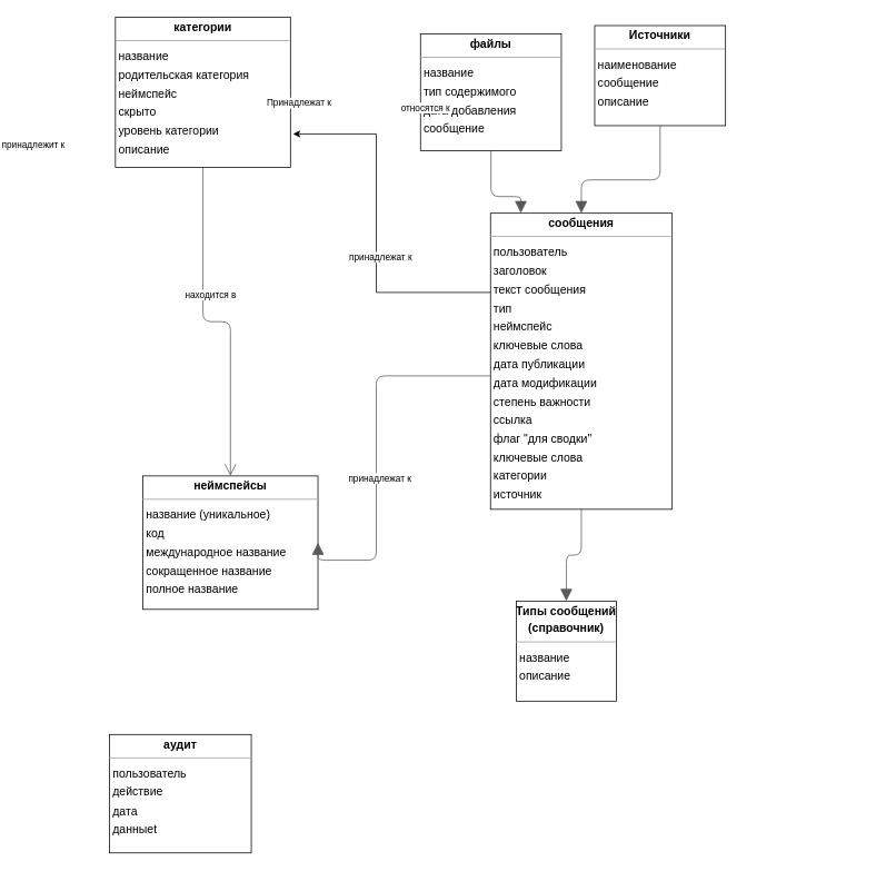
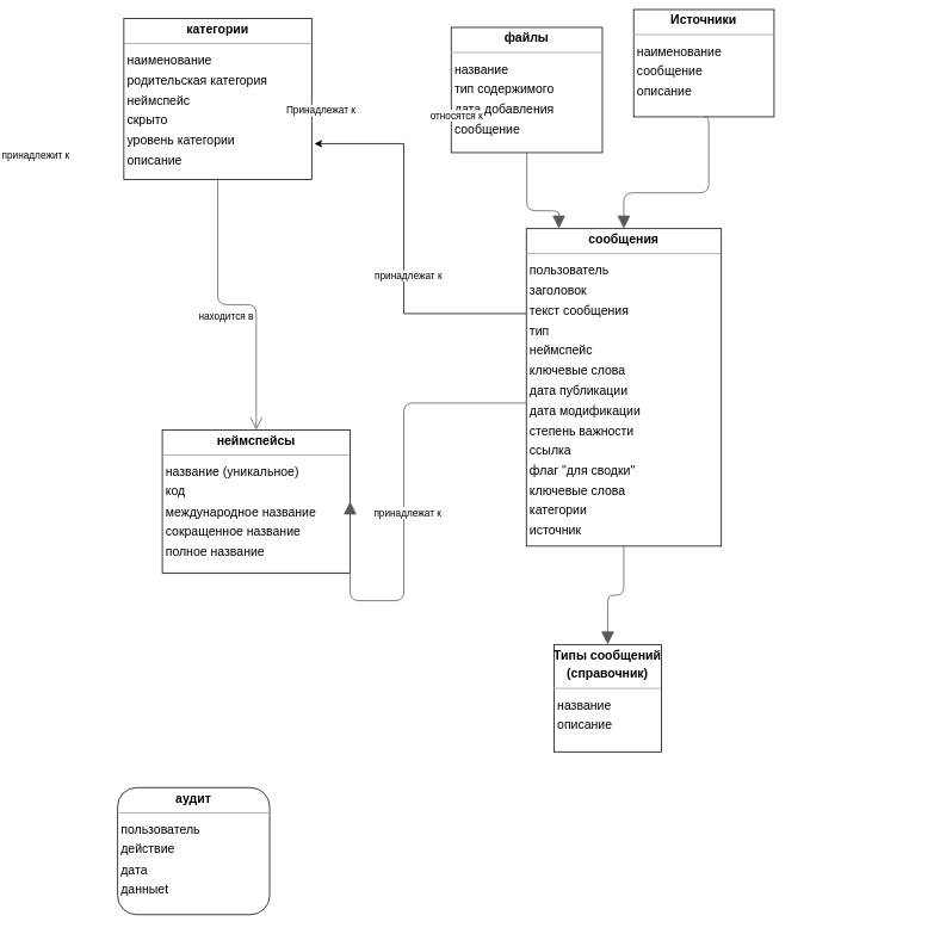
- <mxCell id="3" value="&lt;p style=&quot;margin:0px;margin-top:4px;text-align:center;&quot;&gt;&lt;b&gt;категории&lt;/b&gt;&lt;/p&gt;&lt;hr size=&quot;1&quot;&gt;&lt;p style=&quot;margin:0 0 0 4px;line-height:1.6;&quot;&gt;название&lt;br&gt;родительская категория&lt;/p&gt;&lt;p style=&quot;margin:0 0 0 4px;line-height:1.6;&quot;&gt;неймспейс&lt;br&gt;скрыто&lt;br&gt;уровень категории&lt;br&gt;описание&lt;/p&gt;" style="verticalAlign=top;align=left;overflow=fill;fontSize=14;fontFamily=Helvetica;html=1;rounded=0;shadow=0;comic=0;labelBackgroundColor=none;strokeWidth=1;" parent="1" vertex="1"><mxGeometry x="27" y="20" width="210" height="180" as="geometry" /></mxCell>
+ <mxCell id="3" value="&lt;p style=&quot;margin:0px;margin-top:4px;text-align:center;&quot;&gt;&lt;b&gt;категории&lt;/b&gt;&lt;/p&gt;&lt;hr size=&quot;1&quot;&gt;&lt;p style=&quot;margin:0 0 0 4px;line-height:1.6;&quot;&gt;наименование&lt;br&gt;родительская категория&lt;/p&gt;&lt;p style=&quot;margin:0 0 0 4px;line-height:1.6;&quot;&gt;неймспейс&lt;br&gt;скрыто&lt;br&gt;уровень категории&lt;br&gt;описание&lt;/p&gt;" style="verticalAlign=top;align=left;overflow=fill;fontSize=14;fontFamily=Helvetica;html=1;rounded=0;shadow=0;comic=0;labelBackgroundColor=none;strokeWidth=1;" parent="1" vertex="1"><mxGeometry x="27" y="20" width="210" height="180" as="geometry" /></mxCell>
- <mxCell id="9" value="&lt;p style=&quot;margin:0px;margin-top:4px;text-align:center;&quot;&gt;&lt;b&gt;Источники&lt;/b&gt;&lt;/p&gt;&lt;hr size=&quot;1&quot;&gt;&lt;p style=&quot;margin:0 0 0 4px;line-height:1.6;&quot;&gt;наименование&lt;/p&gt;&lt;p style=&quot;margin:0 0 0 4px;line-height:1.6;&quot;&gt;сообщение&amp;nbsp;&lt;br&gt;описание&lt;br&gt;&lt;/p&gt;" style="verticalAlign=top;align=left;overflow=fill;fontSize=14;fontFamily=Helvetica;html=1;rounded=0;shadow=0;comic=0;labelBackgroundColor=none;strokeWidth=1;" parent="1" vertex="1"><mxGeometry x="602" y="30" width="157" height="120" as="geometry" /></mxCell>
+ <mxCell id="9" value="&lt;p style=&quot;margin:0px;margin-top:4px;text-align:center;&quot;&gt;&lt;b&gt;Источники&lt;/b&gt;&lt;/p&gt;&lt;hr size=&quot;1&quot;&gt;&lt;p style=&quot;margin:0 0 0 4px;line-height:1.6;&quot;&gt;наименование&lt;/p&gt;&lt;p style=&quot;margin:0 0 0 4px;line-height:1.6;&quot;&gt;сообщение&amp;nbsp;&lt;br&gt;описание&lt;br&gt;&lt;/p&gt;" style="verticalAlign=top;align=left;overflow=fill;fontSize=14;fontFamily=Helvetica;html=1;rounded=0;shadow=0;comic=0;labelBackgroundColor=none;strokeWidth=1;" parent="1" vertex="1"><mxGeometry x="597" y="10" width="157" height="120" as="geometry" /></mxCell>
- <mxCell id="4" value="&lt;p style=&quot;margin:0px;margin-top:4px;text-align:center;&quot;&gt;&lt;b&gt;файлы&lt;/b&gt;&lt;/p&gt;&lt;hr size=&quot;1&quot;&gt;&lt;p style=&quot;margin:0 0 0 4px;line-height:1.6;&quot;&gt;название&lt;br&gt;тип содержимого&lt;br&gt;дата добавления&lt;br&gt;сообщение&lt;br&gt;&lt;/p&gt;" style="verticalAlign=top;align=left;overflow=fill;fontSize=14;fontFamily=Helvetica;html=1;rounded=0;shadow=0;comic=0;labelBackgroundColor=none;strokeWidth=1;" parent="1" vertex="1"><mxGeometry x="393" y="40" width="169" height="140" as="geometry" /></mxCell>
+ <mxCell id="4" value="&lt;p style=&quot;margin:0px;margin-top:4px;text-align:center;&quot;&gt;&lt;b&gt;файлы&lt;/b&gt;&lt;/p&gt;&lt;hr size=&quot;1&quot;&gt;&lt;p style=&quot;margin:0 0 0 4px;line-height:1.6;&quot;&gt;название&lt;br&gt;тип содержимого&lt;br&gt;дата добавления&lt;br&gt;сообщение&lt;br&gt;&lt;/p&gt;" style="verticalAlign=top;align=left;overflow=fill;fontSize=14;fontFamily=Helvetica;html=1;rounded=0;shadow=0;comic=0;labelBackgroundColor=none;strokeWidth=1;" parent="1" vertex="1"><mxGeometry x="393" y="30" width="169" height="140" as="geometry" /></mxCell>
- <mxCell id="8" value="&lt;p style=&quot;margin:0px;margin-top:4px;text-align:center;&quot;&gt;&lt;b&gt;неймспейсы&lt;/b&gt;&lt;/p&gt;&lt;hr size=&quot;1&quot;&gt;&lt;p style=&quot;margin:0 0 0 4px;line-height:1.6;&quot;&gt; название (уникальное)&lt;br&gt;код&lt;br&gt;международное название&lt;br&gt; сокращенное название&lt;br&gt; полное название&lt;/p&gt;" style="verticalAlign=top;align=left;overflow=fill;fontSize=14;fontFamily=Helvetica;html=1;rounded=0;shadow=0;comic=0;labelBackgroundColor=none;strokeWidth=1;" parent="1" vertex="1"><mxGeometry x="60" y="570" width="210" height="160" as="geometry" /></mxCell>
+ <mxCell id="8" value="&lt;p style=&quot;margin:0px;margin-top:4px;text-align:center;&quot;&gt;&lt;b&gt;неймспейсы&lt;/b&gt;&lt;/p&gt;&lt;hr size=&quot;1&quot;&gt;&lt;p style=&quot;margin:0 0 0 4px;line-height:1.6;&quot;&gt; название (уникальное)&lt;br&gt;код&lt;br&gt;международное название&lt;br&gt; сокращенное название&lt;br&gt; полное название&lt;/p&gt;" style="verticalAlign=top;align=left;overflow=fill;fontSize=14;fontFamily=Helvetica;html=1;rounded=0;shadow=0;comic=0;labelBackgroundColor=none;strokeWidth=1;" parent="1" vertex="1"><mxGeometry x="70" y="480" width="210" height="160" as="geometry" /></mxCell>
- <mxCell id="2" value="&lt;p style=&quot;margin:0px;margin-top:4px;text-align:center;&quot;&gt;&lt;b&gt;аудит&lt;/b&gt;&lt;/p&gt;&lt;hr size=&quot;1&quot;&gt;&lt;p style=&quot;margin:0 0 0 4px;line-height:1.6;&quot;&gt; пользователь&lt;/p&gt;&lt;p style=&quot;margin:0 0 0 4px;line-height:1.6;&quot;&gt;действие&lt;/p&gt;&lt;p style=&quot;margin:0 0 0 4px;line-height:1.6;&quot;&gt;дата&lt;/p&gt;&lt;p style=&quot;margin:0 0 0 4px;line-height:1.6;&quot;&gt;данныеt&lt;/p&gt;" style="verticalAlign=top;align=left;overflow=fill;fontSize=14;fontFamily=Helvetica;html=1;rounded=0;shadow=0;comic=0;labelBackgroundColor=none;strokeWidth=1;" parent="1" vertex="1"><mxGeometry x="20" y="880" width="170" height="142" as="geometry" /></mxCell>
+ <mxCell id="2" value="&lt;p style=&quot;margin:0px;margin-top:4px;text-align:center;&quot;&gt;&lt;b&gt;аудит&lt;/b&gt;&lt;/p&gt;&lt;hr size=&quot;1&quot;&gt;&lt;p style=&quot;margin:0 0 0 4px;line-height:1.6;&quot;&gt; пользователь&lt;/p&gt;&lt;p style=&quot;margin:0 0 0 4px;line-height:1.6;&quot;&gt;действие&lt;/p&gt;&lt;p style=&quot;margin:0 0 0 4px;line-height:1.6;&quot;&gt;дата&lt;/p&gt;&lt;p style=&quot;margin:0 0 0 4px;line-height:1.6;&quot;&gt;данныеt&lt;/p&gt;" style="verticalAlign=top;align=left;overflow=fill;fontSize=14;fontFamily=Helvetica;html=1;shadow=0;comic=0;labelBackgroundColor=none;strokeWidth=1;rounded=1;" parent="1" vertex="1"><mxGeometry x="20" y="880" width="170" height="142" as="geometry" /></mxCell>
